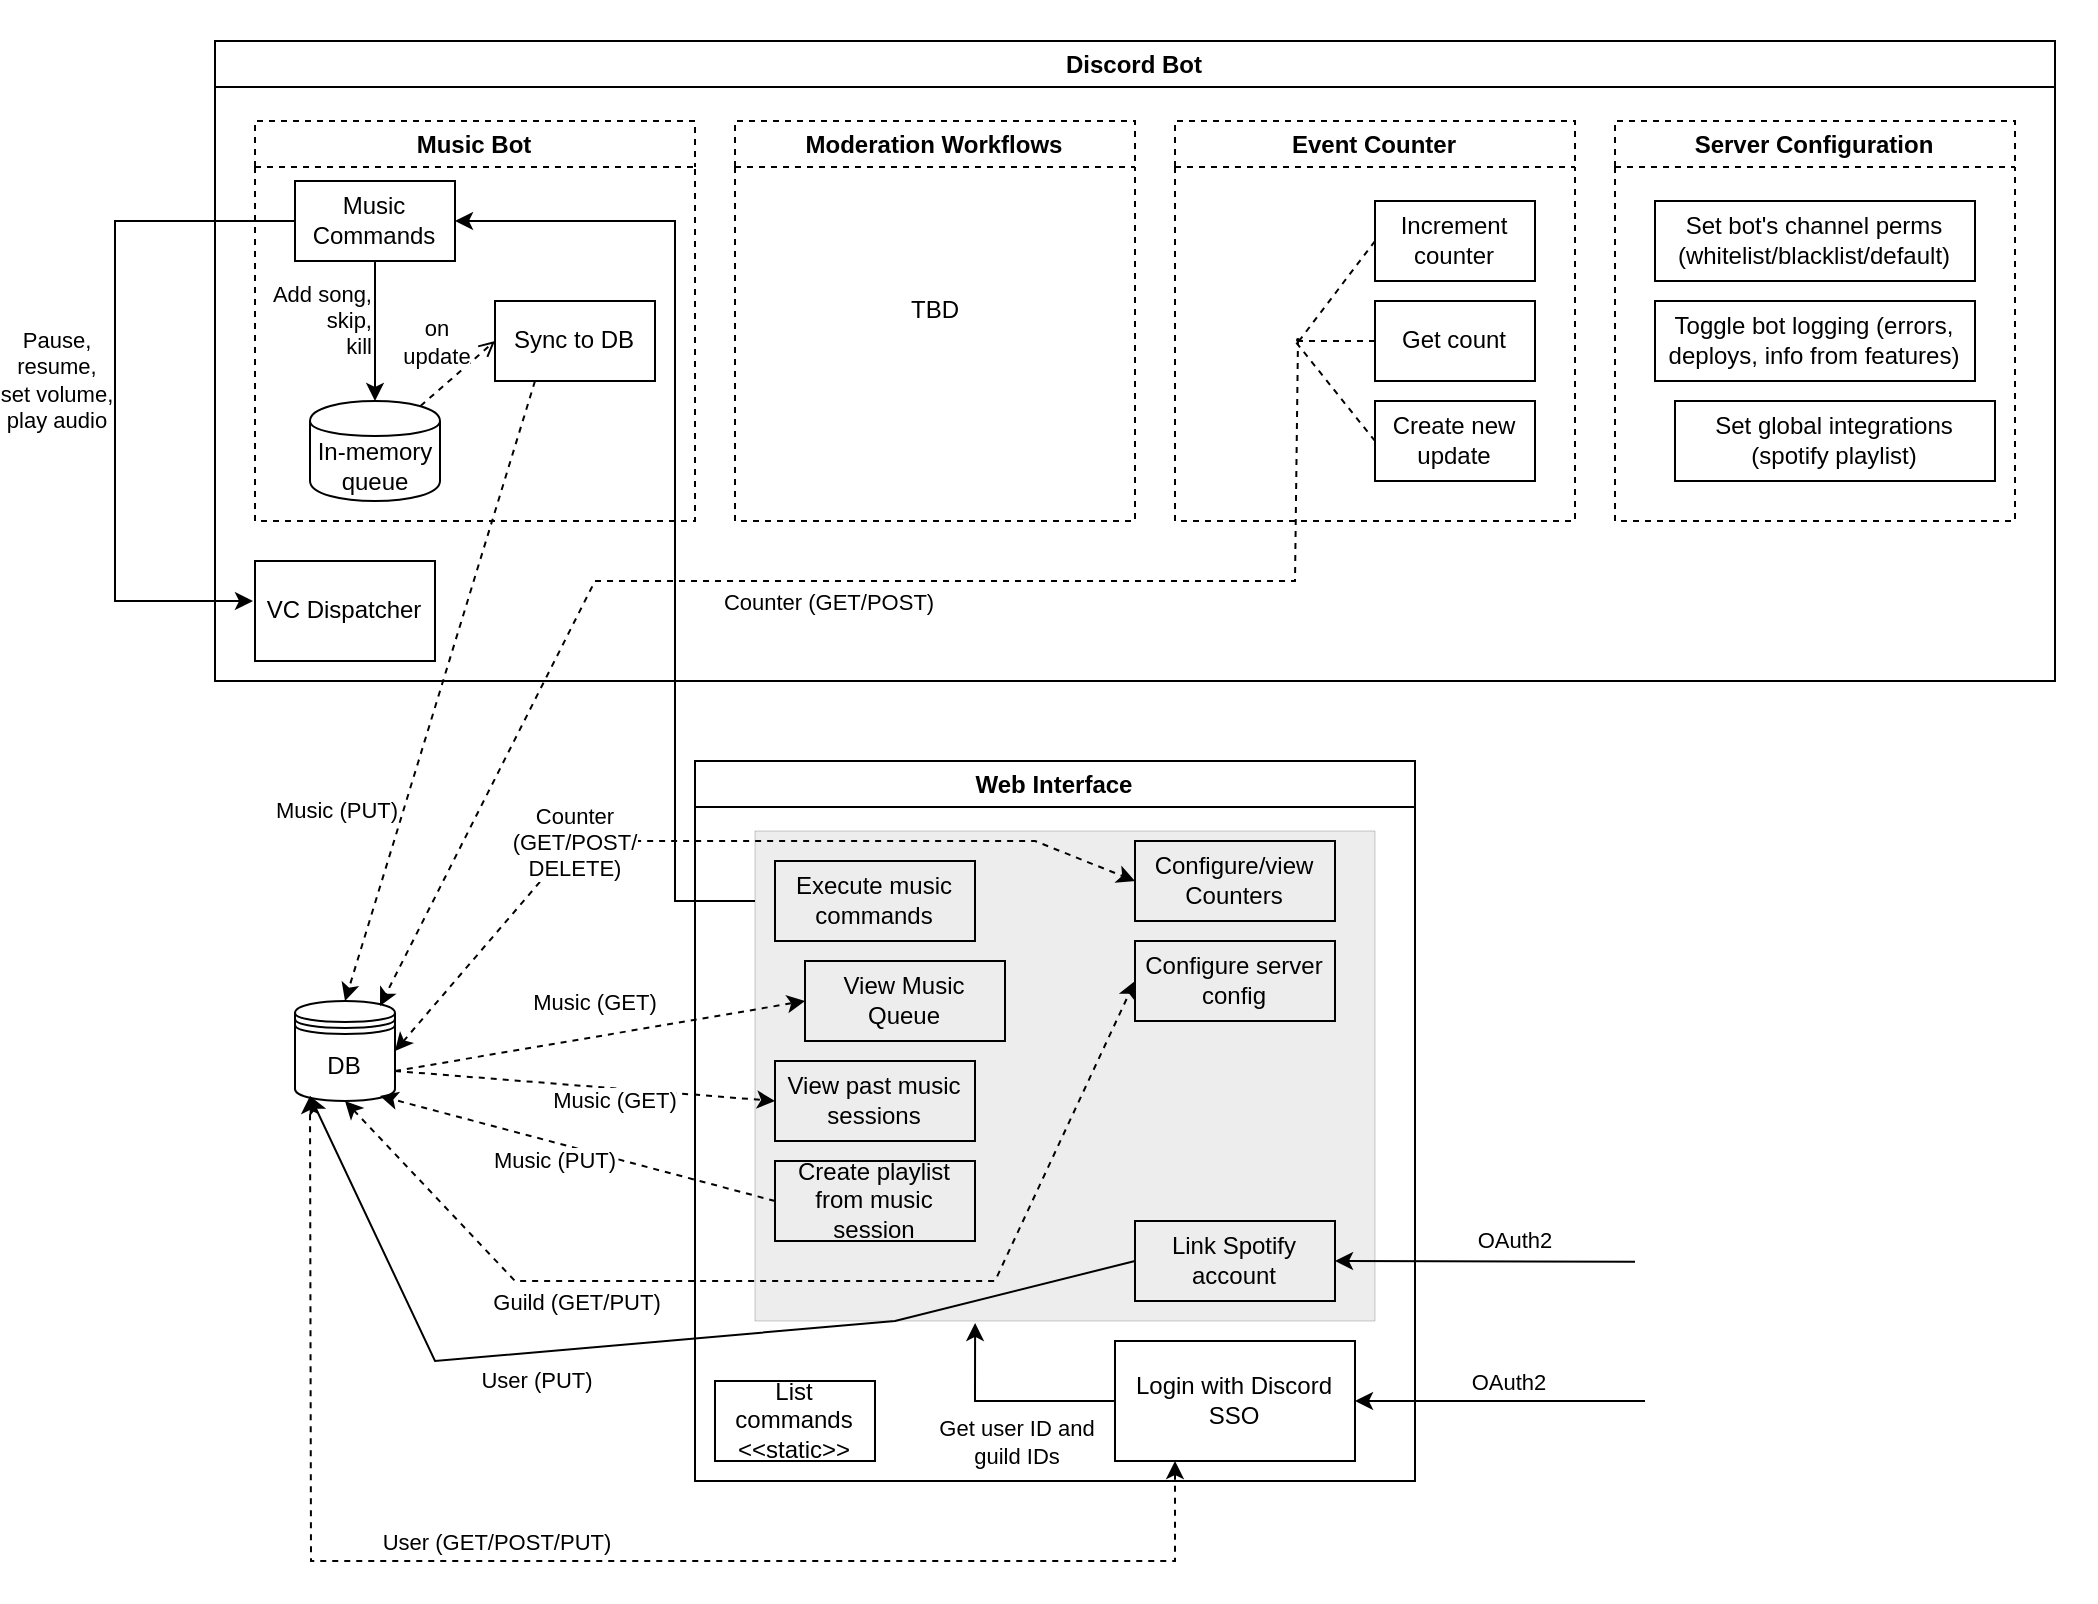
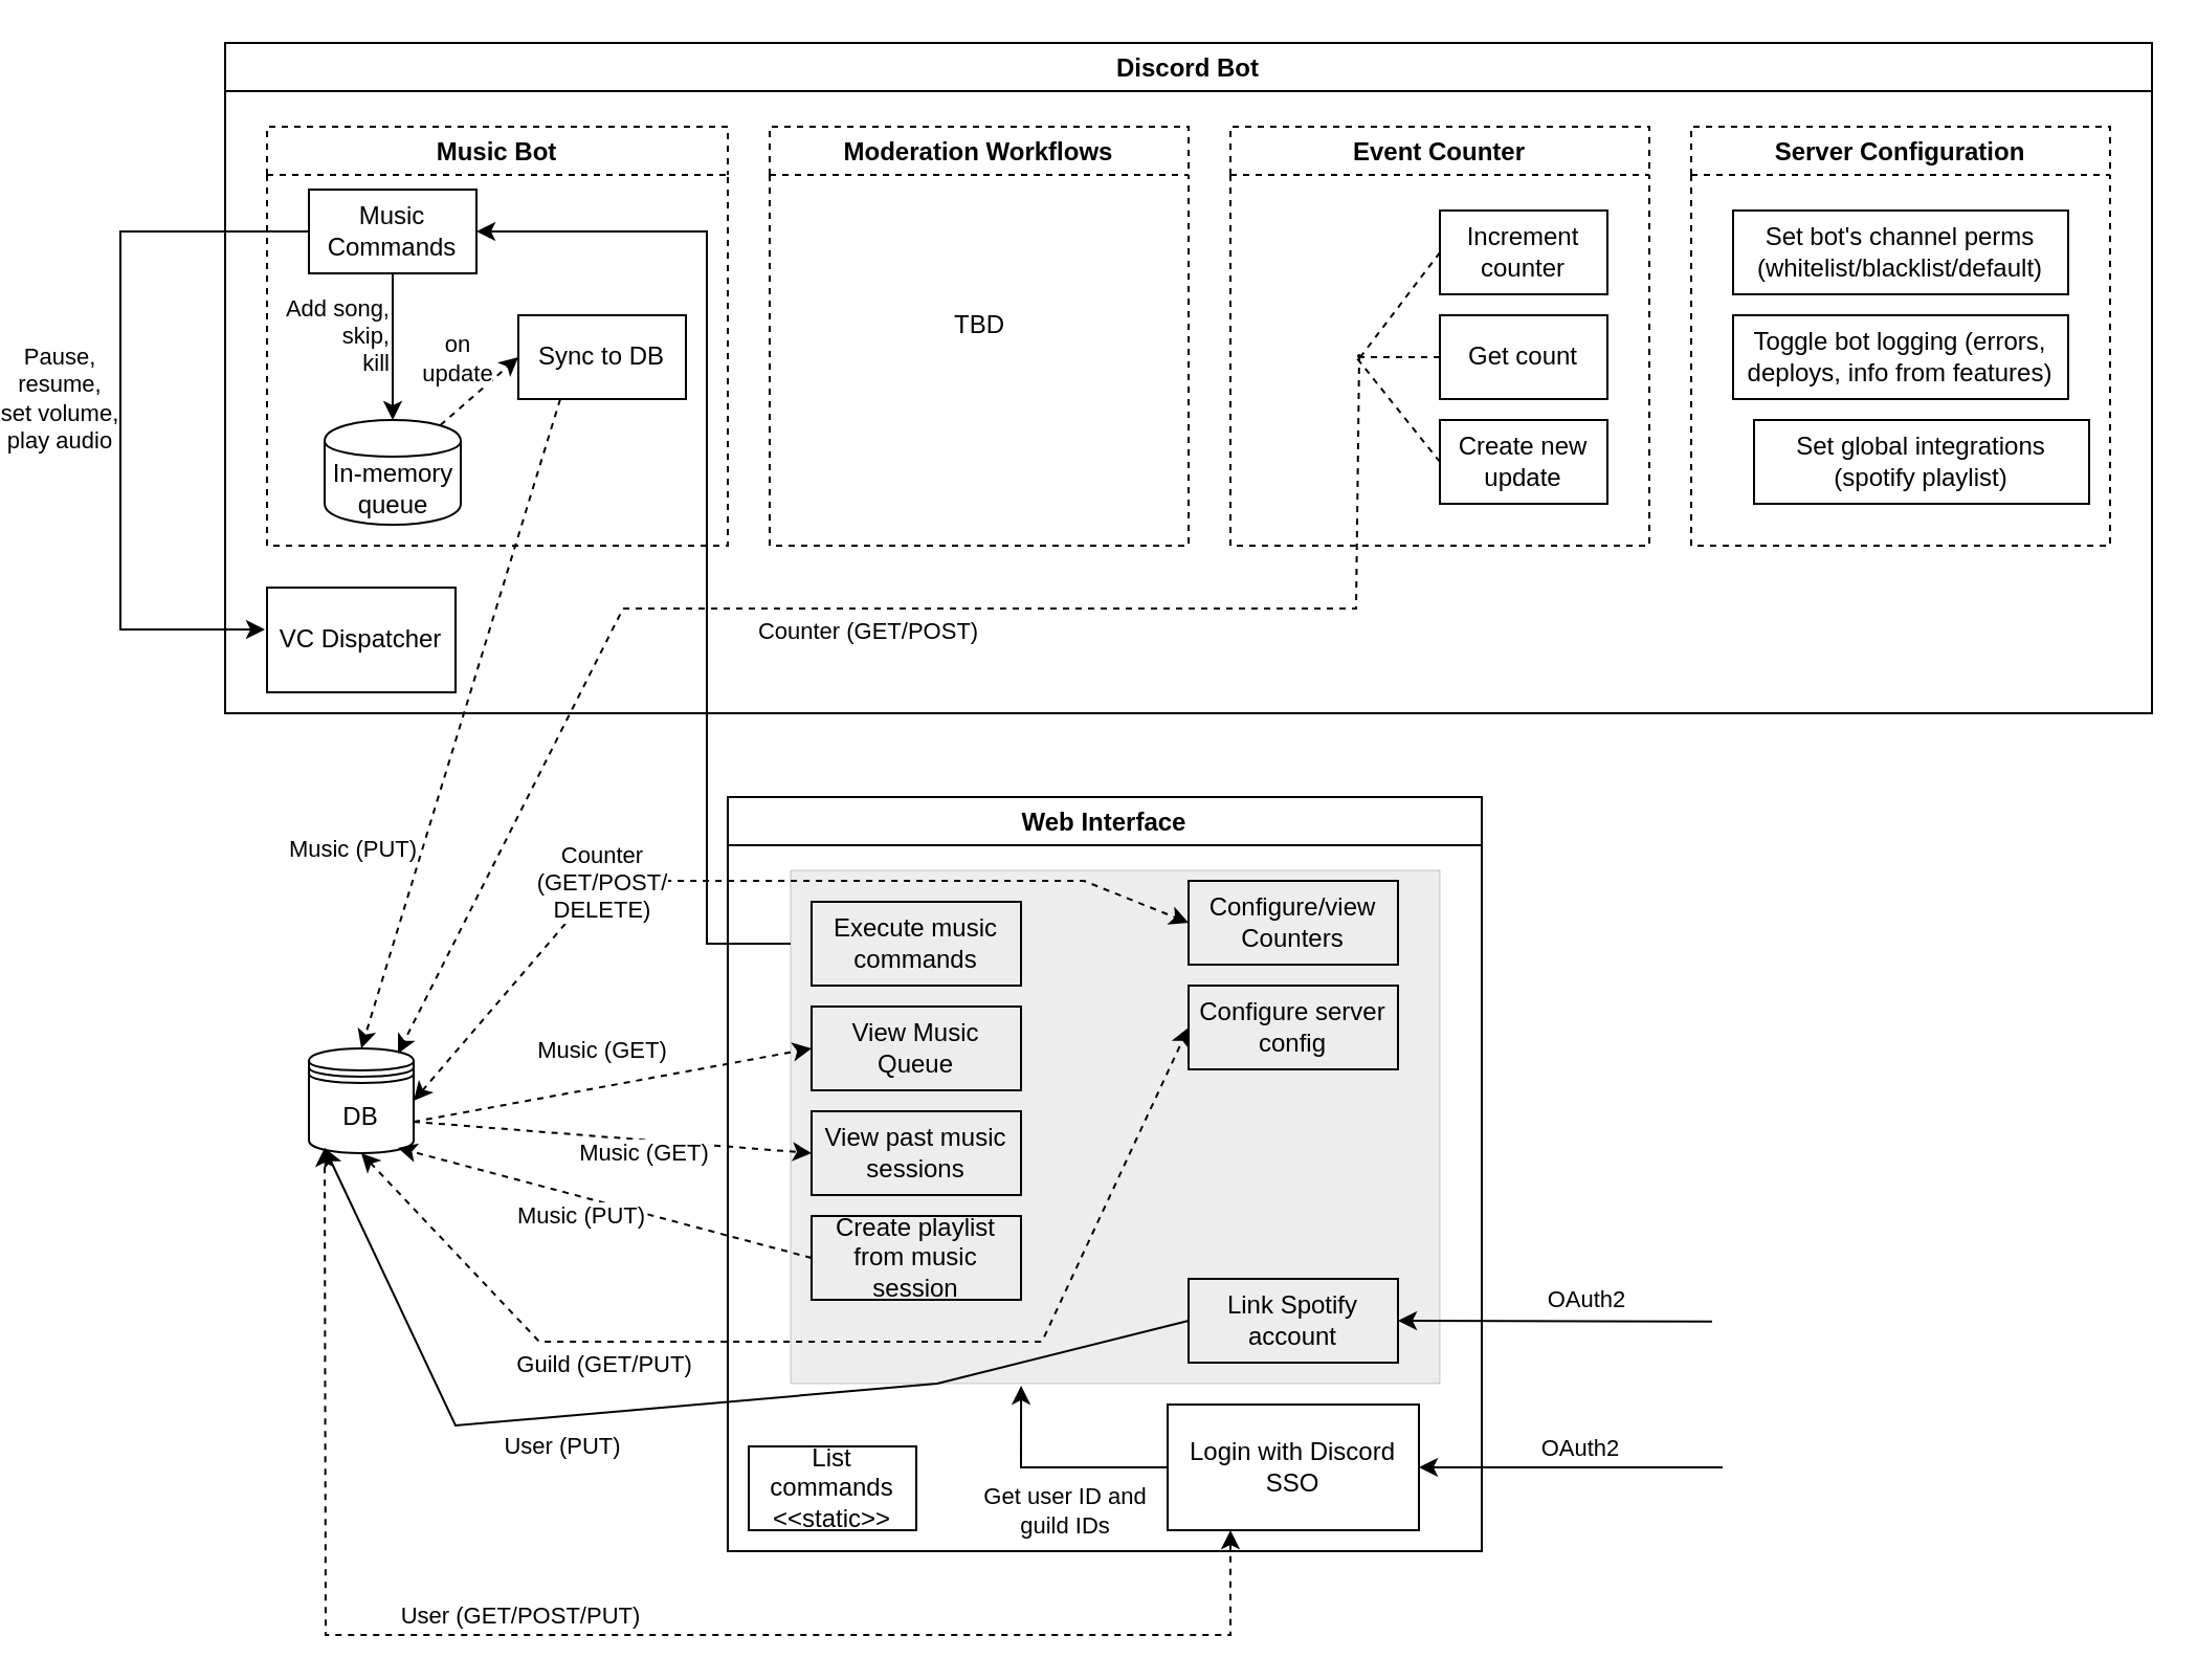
- <mxCell id="7" style="rounded=0;orthogonalLoop=1;jettySize=auto;html=1;exitX=0.85;exitY=0.05;exitDx=0;exitDy=0;exitPerimeter=0;entryX=0;entryY=0.5;entryDx=0;entryDy=0;fontColor=#000000;dashed=1;endArrow=open;" edge="1" parent="4" source="9" target="10"><mxGeometry relative="1" as="geometry" /></mxCell>
+ <mxCell id="7" style="rounded=0;orthogonalLoop=1;jettySize=auto;html=1;exitX=0.85;exitY=0.05;exitDx=0;exitDy=0;exitPerimeter=0;entryX=0;entryY=0.5;entryDx=0;entryDy=0;fontColor=#000000;dashed=1;" edge="1" parent="4" source="9" target="10"><mxGeometry relative="1" as="geometry" /></mxCell>
- <mxCell id="40" value="View Music Queue" style="rounded=0;whiteSpace=wrap;html=1;fontColor=#000000;strokeColor=#000000;fillColor=none;" vertex="1" parent="37"><mxGeometry x="55" y="100" width="100" height="40" as="geometry" /></mxCell>
+ <mxCell id="40" value="View Music Queue" style="rounded=0;whiteSpace=wrap;html=1;fontColor=#000000;strokeColor=#000000;fillColor=none;" vertex="1" parent="37"><mxGeometry x="40" y="100" width="100" height="40" as="geometry" /></mxCell>
